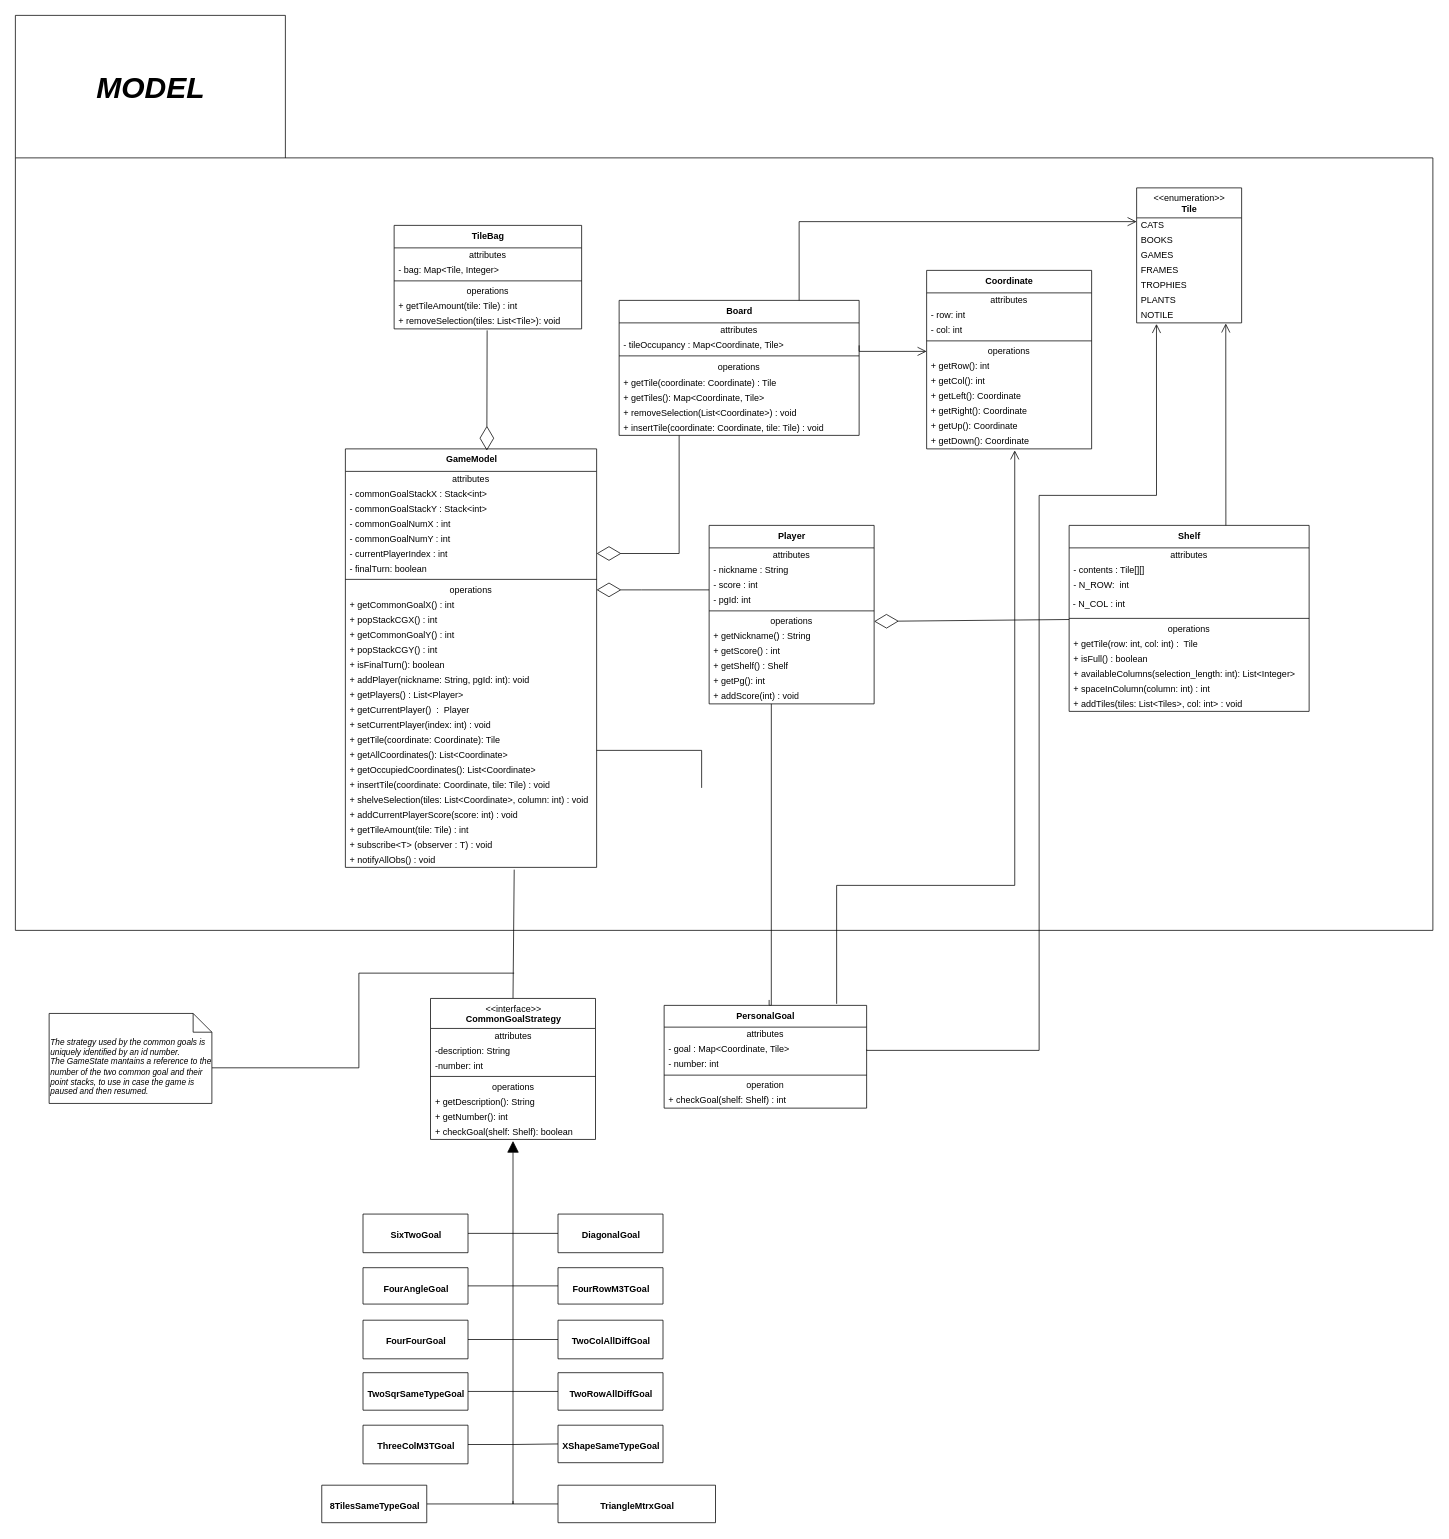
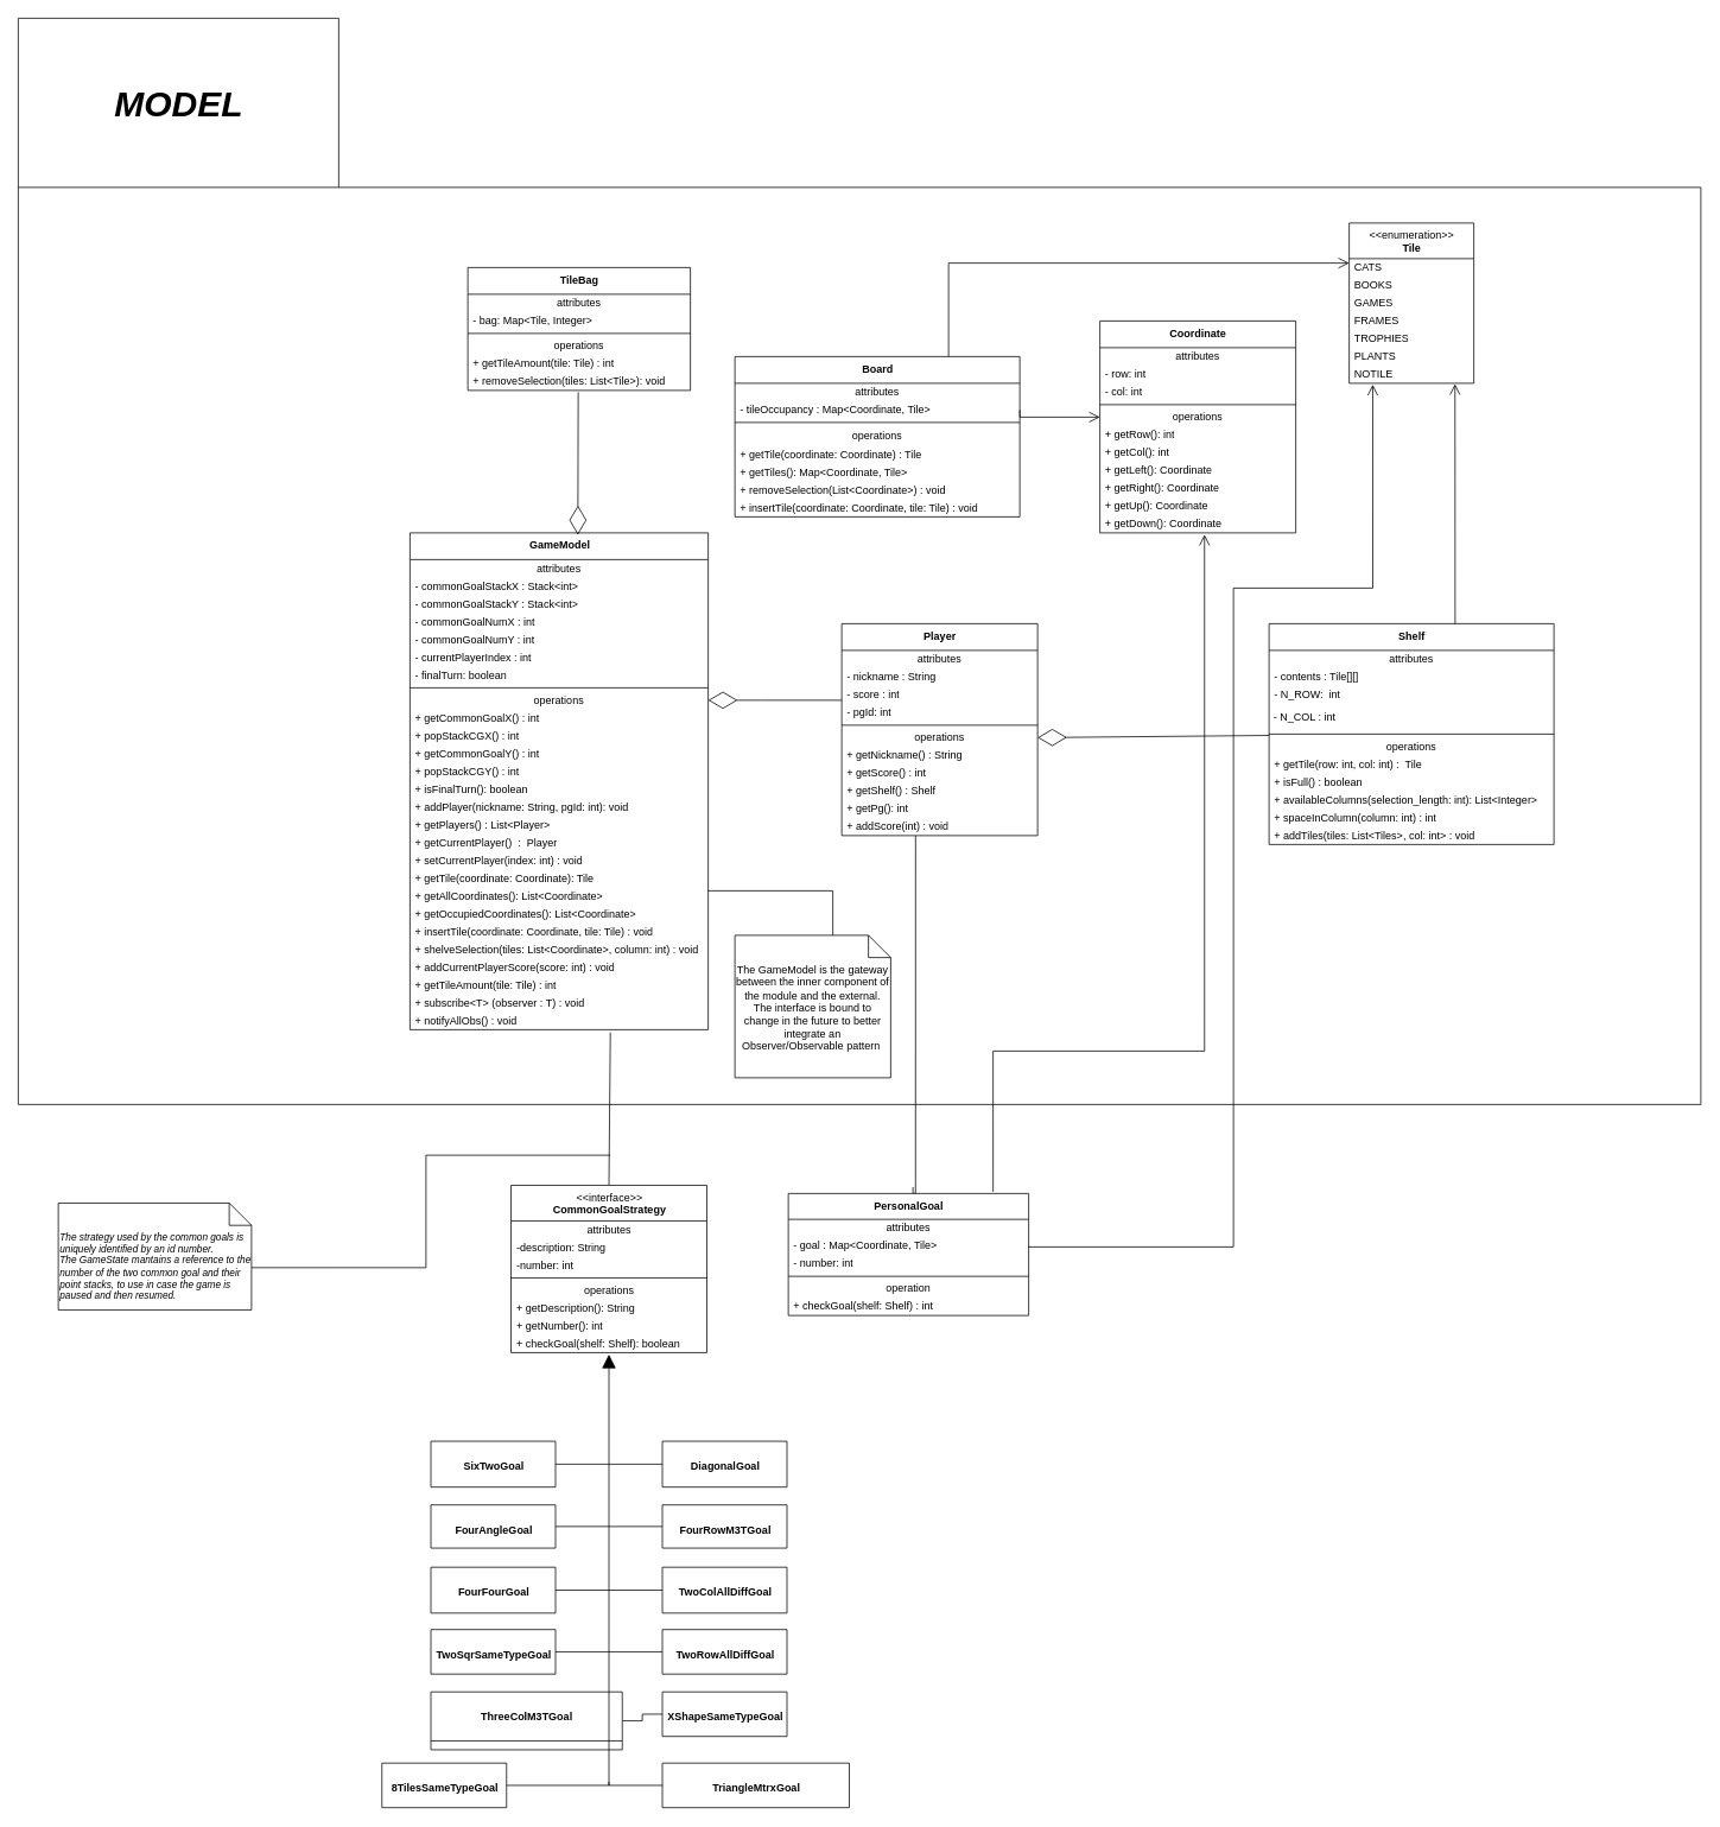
- <mxCell id="87" style="edgeStyle=orthogonalEdgeStyle;html=1;exitX=1;exitY=0.25;exitDx=0;exitDy=0;entryX=0.25;entryY=1;entryDx=0;entryDy=0;rounded=0;startArrow=diamondThin;startFill=0;startSize=30;endArrow=none;endFill=0;" parent="2" source="58" target="15" edge="1"><mxGeometry relative="1" as="geometry" /></mxCell>
+ <mxCell id="89" value="The GameModel is the gateway between the inner component of the module and the external. The interface is bound to change in the future to better integrate an Observer/Observable pattern&amp;nbsp;" style="shape=note2;boundedLbl=1;whiteSpace=wrap;html=1;size=25;verticalAlign=top;align=center;" parent="2" vertex="1"><mxGeometry x="805" y="1030" width="175" height="160" as="geometry" /></mxCell>
- <mxCell id="135" value="&lt;br&gt;&lt;b&gt;ThreeColM3TGoal&lt;/b&gt;" style="swimlane;fontStyle=0;align=center;verticalAlign=top;childLayout=stackLayout;horizontal=1;startSize=55;horizontalStack=0;resizeParent=1;resizeParentMax=0;resizeLast=0;collapsible=0;marginBottom=0;html=1;" parent="1" vertex="1"><mxGeometry x="483.5" y="1899.75" width="140" height="51.5" as="geometry" /></mxCell>
+ <mxCell id="135" value="&lt;br&gt;&lt;b&gt;ThreeColM3TGoal&lt;/b&gt;" style="swimlane;fontStyle=0;align=center;verticalAlign=top;childLayout=stackLayout;horizontal=1;startSize=55;horizontalStack=0;resizeParent=1;resizeParentMax=0;resizeLast=0;collapsible=0;marginBottom=0;html=1;" parent="1" vertex="1"><mxGeometry x="483.5" y="1899.75" width="215" height="65" as="geometry" /></mxCell>
